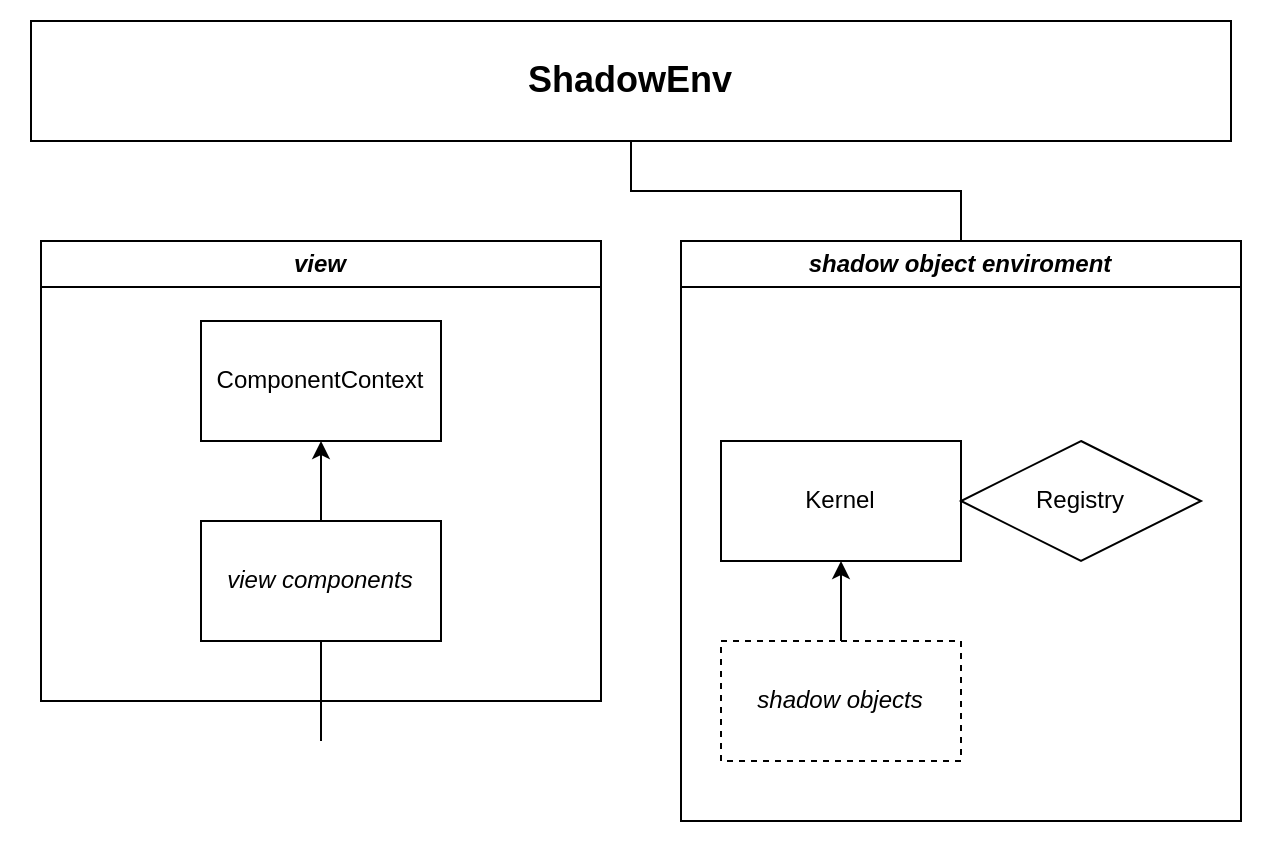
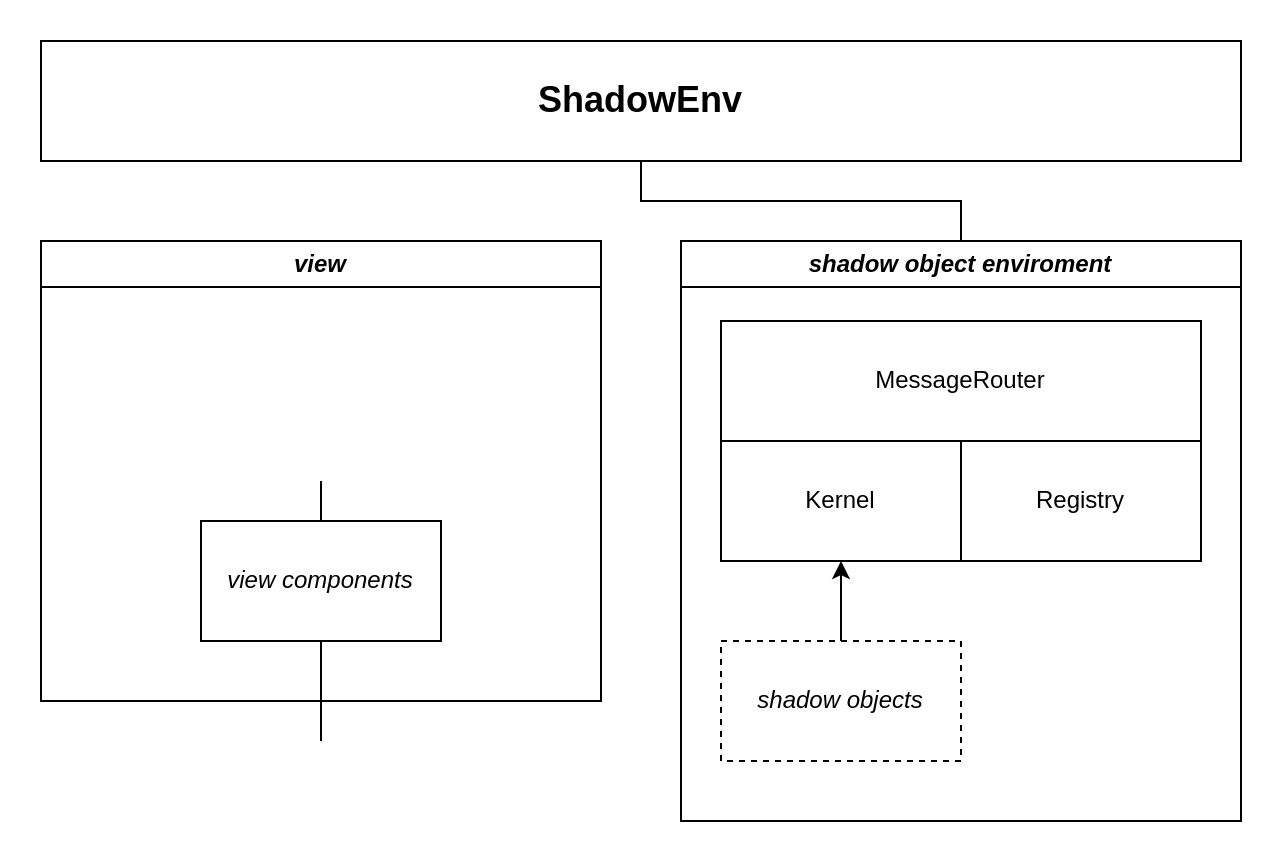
- <mxCell id="2" value="ShadowEnv" style="rounded=0;whiteSpace=wrap;html=1;fontStyle=1;fontSize=18;" parent="1" vertex="1"><mxGeometry x="15" y="10" width="600" height="60" as="geometry" /></mxCell>
+ <mxCell id="2" value="ShadowEnv" style="rounded=0;whiteSpace=wrap;html=1;fontStyle=1;fontSize=18;" parent="1" vertex="1"><mxGeometry x="20" y="20" width="600" height="60" as="geometry" /></mxCell>
- <mxCell id="5" value="ComponentContext" style="rounded=0;whiteSpace=wrap;html=1;" parent="4" vertex="1"><mxGeometry x="80" y="40" width="120" height="60" as="geometry" /></mxCell>
+ <mxCell id="10" value="MessageRouter" style="rounded=0;whiteSpace=wrap;html=1;" parent="9" vertex="1"><mxGeometry x="20" y="40" width="240" height="60" as="geometry" /></mxCell>
- <mxCell id="6" style="edgeStyle=orthogonalEdgeStyle;rounded=0;orthogonalLoop=1;jettySize=auto;html=1;entryX=0.5;entryY=1;entryDx=0;entryDy=0;" parent="4" source="7" target="5" edge="1"><mxGeometry relative="1" as="geometry" /></mxCell>
- <mxCell id="12" value="Registry" style="rhombus;whiteSpace=wrap;html=1;" parent="9" vertex="1"><mxGeometry x="140" y="100" width="120" height="60" as="geometry" /></mxCell>
+ <mxCell id="12" value="Registry" style="rounded=0;whiteSpace=wrap;html=1;" parent="9" vertex="1"><mxGeometry x="140" y="100" width="120" height="60" as="geometry" /></mxCell>
